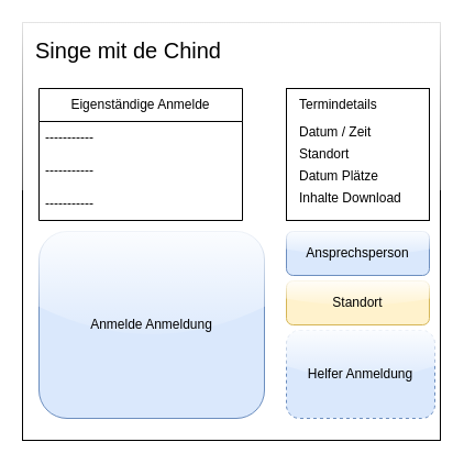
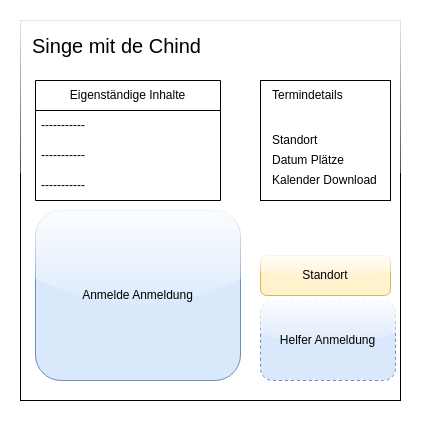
- <mxCell id="12" value="Eigenständige Anmelde" style="swimlane;fontStyle=0;childLayout=stackLayout;horizontal=1;startSize=30;horizontalStack=0;resizeParent=1;resizeParentMax=0;resizeLast=0;collapsible=1;marginBottom=0;whiteSpace=wrap;html=1;" vertex="1" parent="1"><mxGeometry x="35" y="80" width="185" height="120" as="geometry" /></mxCell>
+ <mxCell id="12" value="Eigenständige Inhalte" style="swimlane;fontStyle=0;childLayout=stackLayout;horizontal=1;startSize=30;horizontalStack=0;resizeParent=1;resizeParentMax=0;resizeLast=0;collapsible=1;marginBottom=0;whiteSpace=wrap;html=1;" vertex="1" parent="1"><mxGeometry x="35" y="80" width="185" height="120" as="geometry" /></mxCell>
- <mxCell id="7" value="Datum / Zeit" style="text;html=1;align=left;verticalAlign=middle;whiteSpace=wrap;rounded=0;" vertex="1" parent="4"><mxGeometry x="10" y="30" width="90" height="20" as="geometry" /></mxCell>
- <mxCell id="10" value="Inhalte Download" style="text;html=1;align=left;verticalAlign=middle;whiteSpace=wrap;rounded=0;" vertex="1" parent="4"><mxGeometry x="10" y="90" width="110" height="20" as="geometry" /></mxCell>
+ <mxCell id="10" value="Kalender Download" style="text;html=1;align=left;verticalAlign=middle;whiteSpace=wrap;rounded=0;" vertex="1" parent="4"><mxGeometry x="10" y="90" width="110" height="20" as="geometry" /></mxCell>
- <mxCell id="11" value="Ansprechsperson" style="rounded=1;whiteSpace=wrap;html=1;fillColor=#dae8fc;strokeColor=#6c8ebf;glass=1;" vertex="1" parent="4"><mxGeometry y="130" width="130" height="40" as="geometry" /></mxCell>
